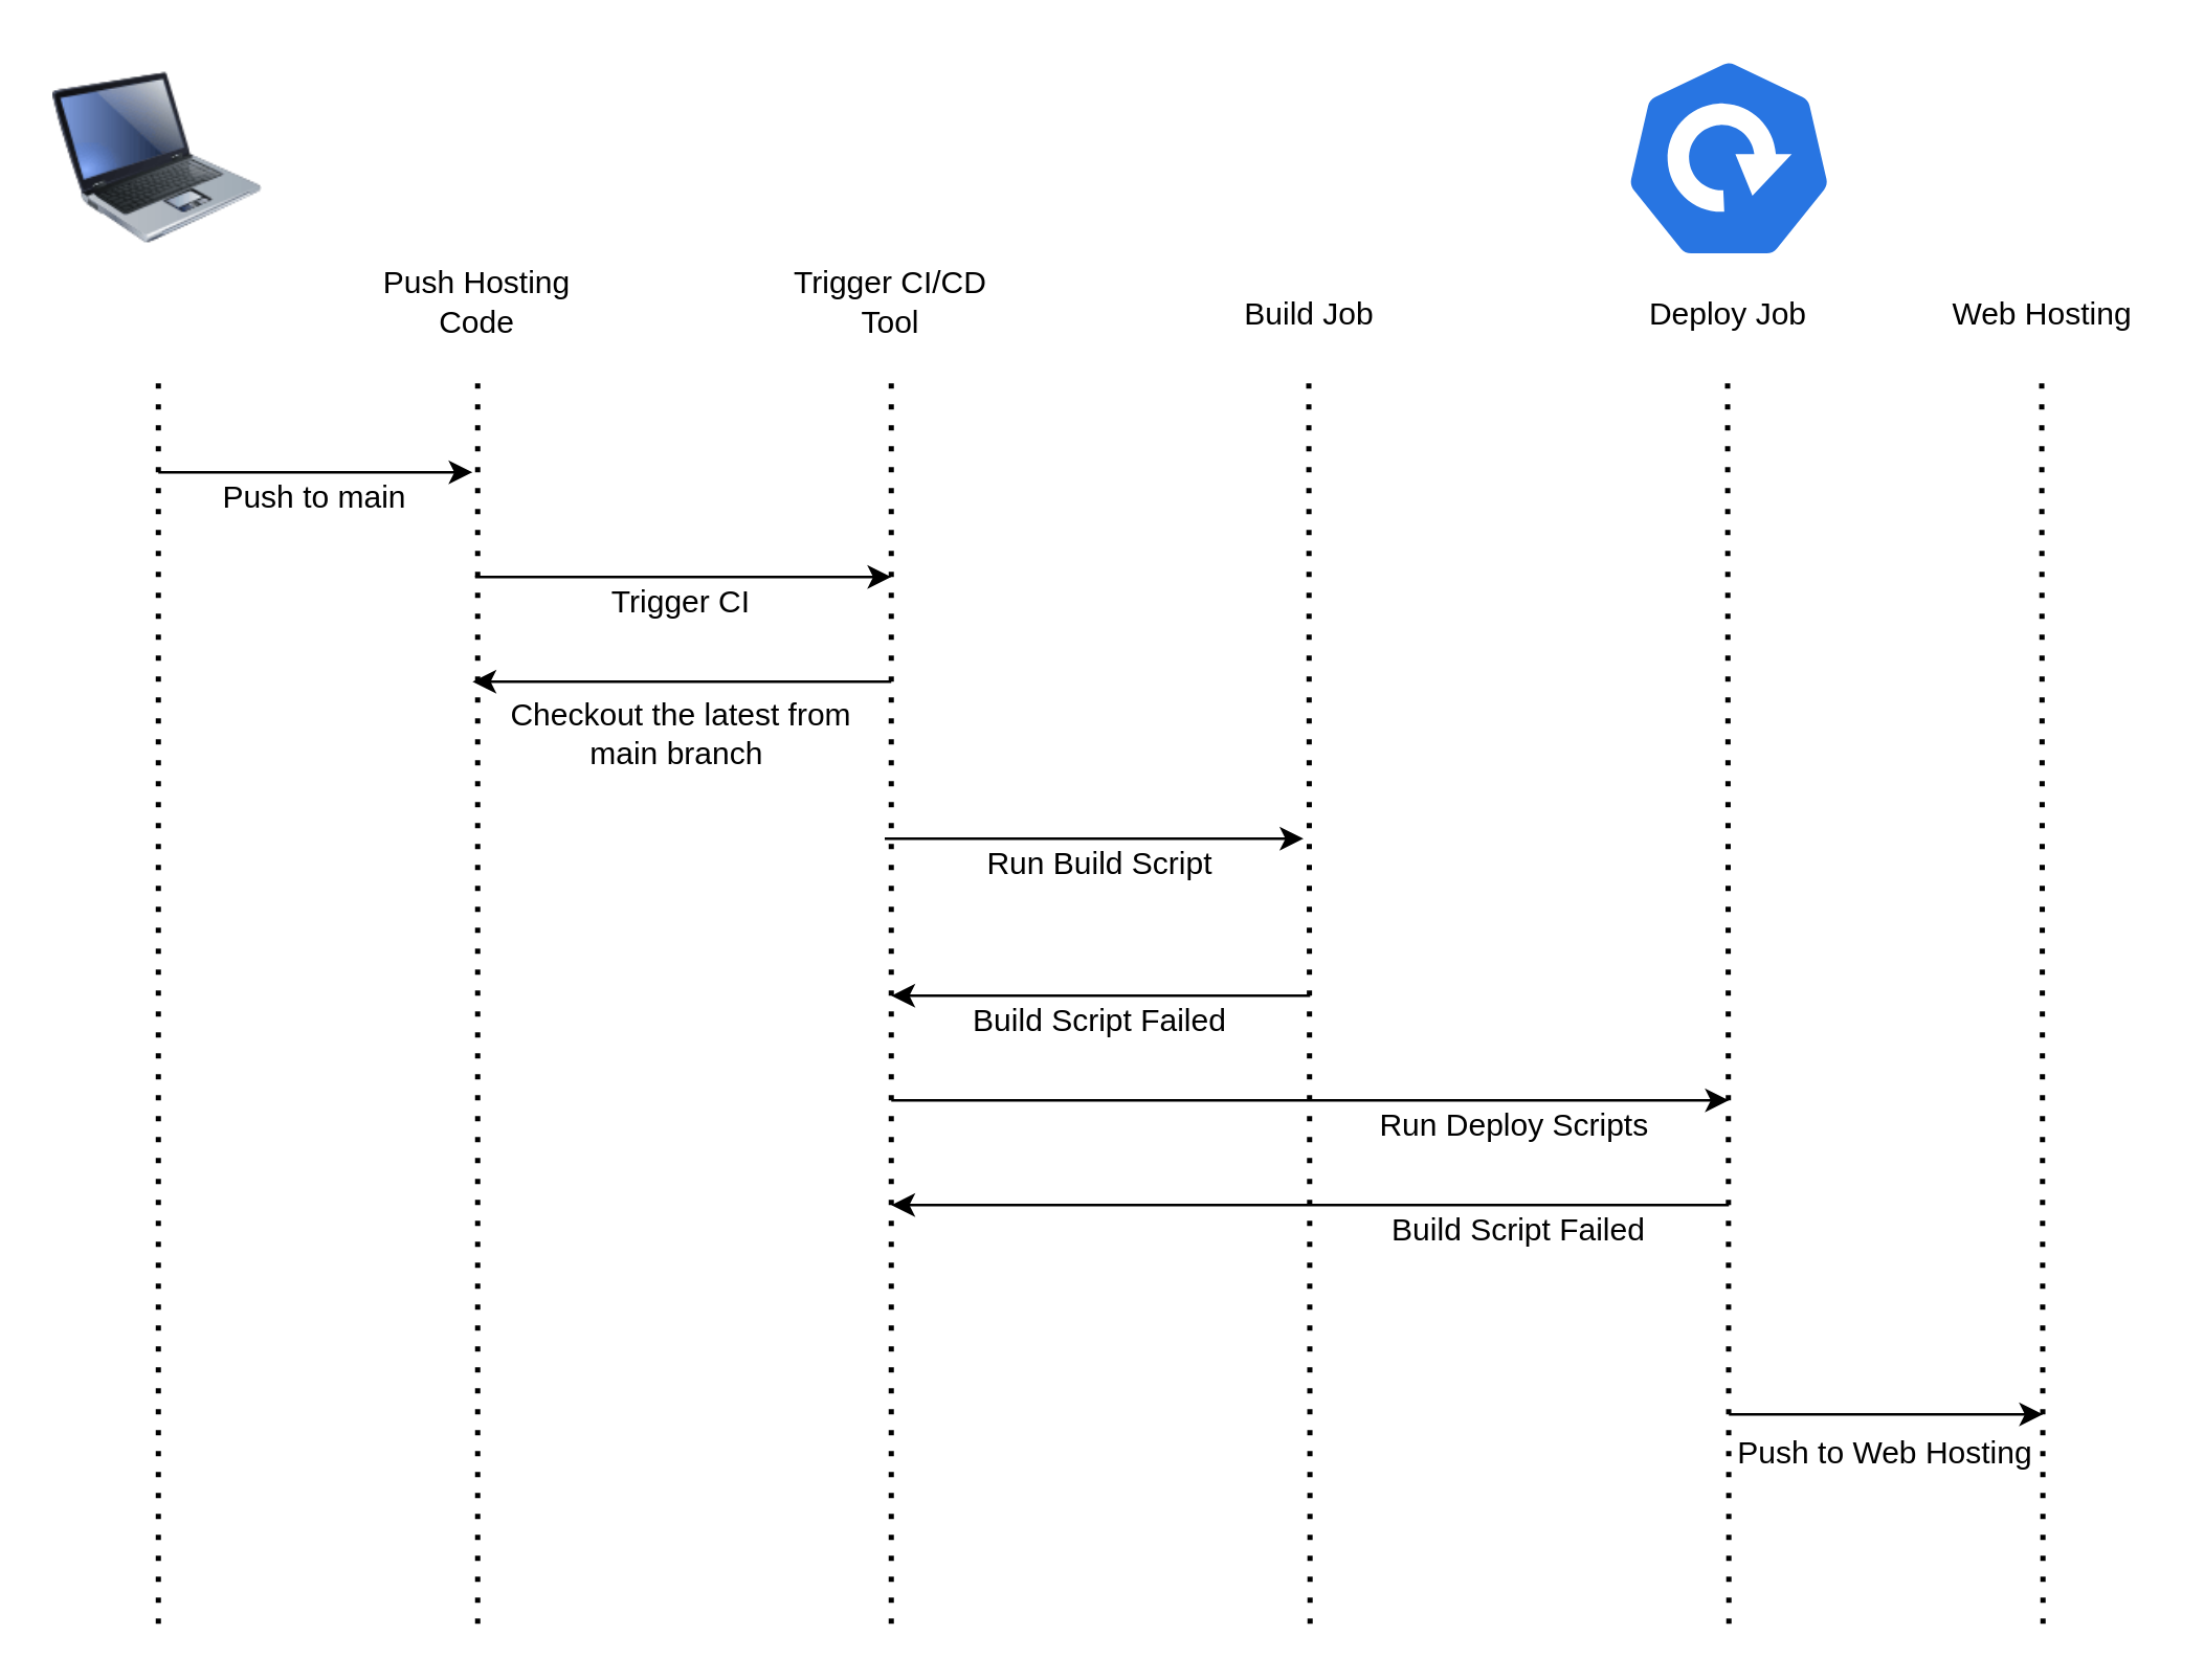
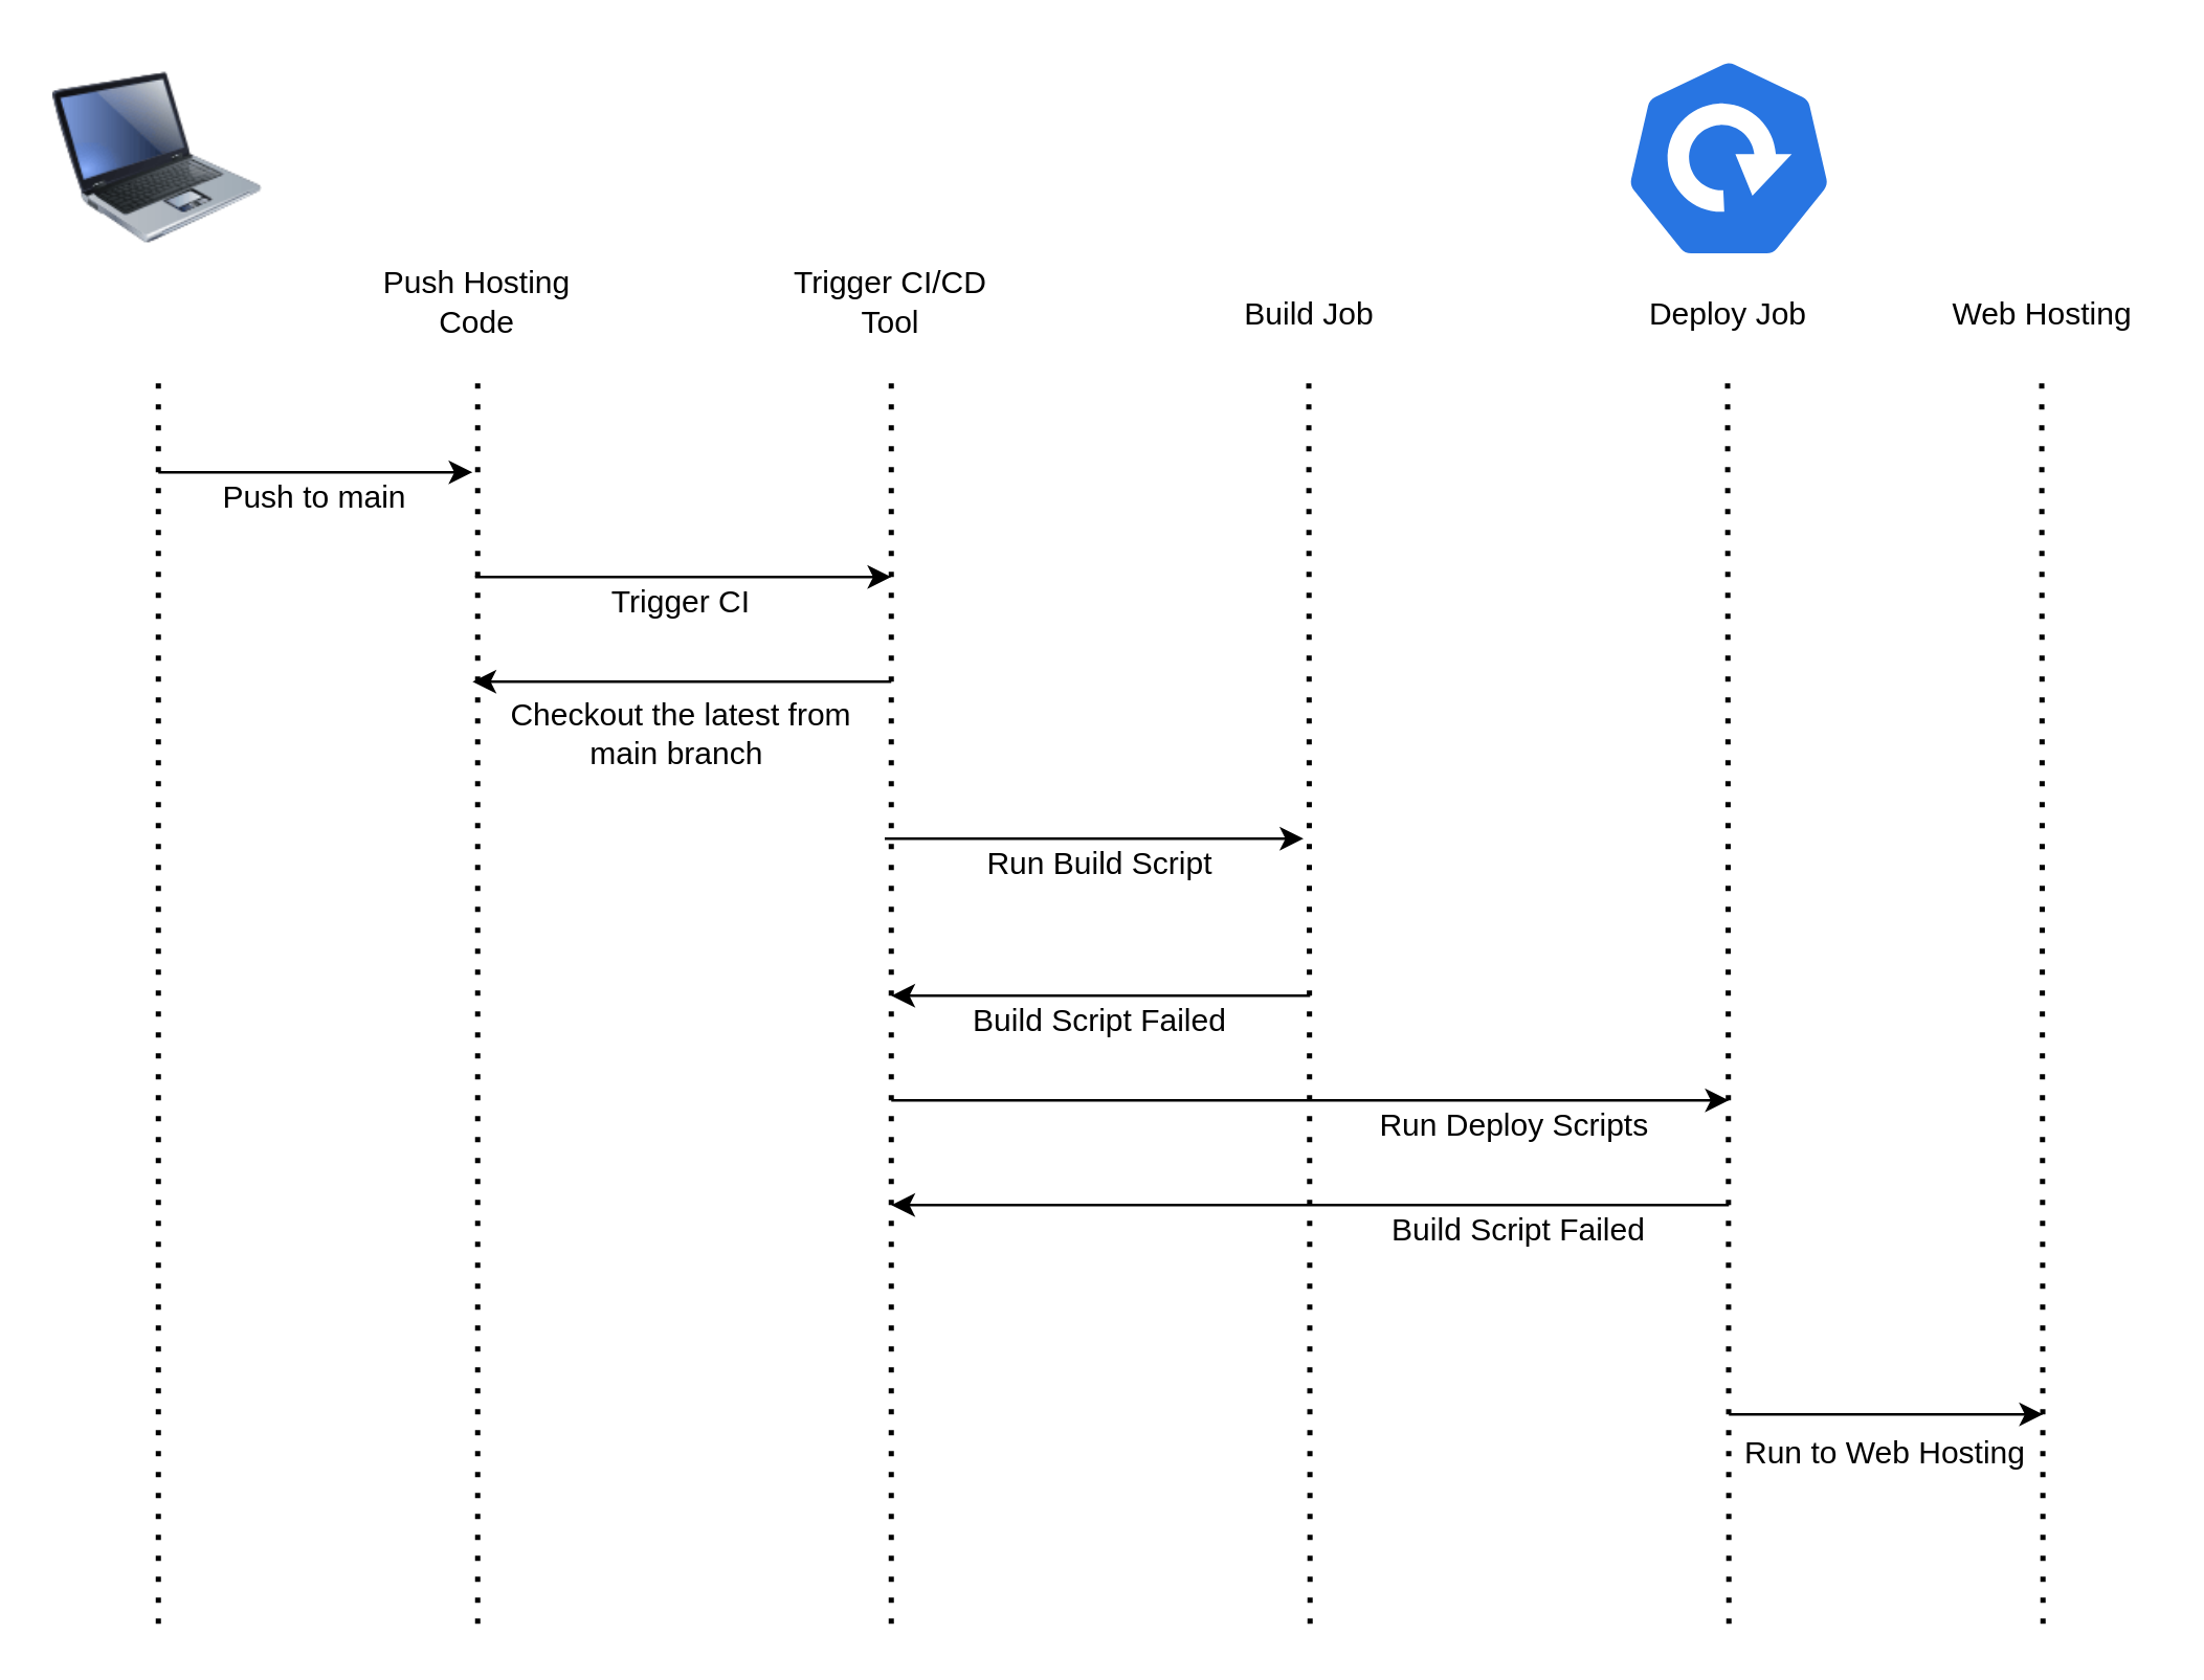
- <mxCell id="32" value="Push to Web Hosting" style="text;html=1;strokeColor=none;fillColor=none;align=center;verticalAlign=middle;whiteSpace=wrap;rounded=0;" vertex="1" parent="1"><mxGeometry x="660" y="540" width="120" height="30" as="geometry" /></mxCell>
+ <mxCell id="32" value="Run to Web Hosting" style="text;html=1;strokeColor=none;fillColor=none;align=center;verticalAlign=middle;whiteSpace=wrap;rounded=0;" vertex="1" parent="1"><mxGeometry x="660" y="540" width="120" height="30" as="geometry" /></mxCell>
